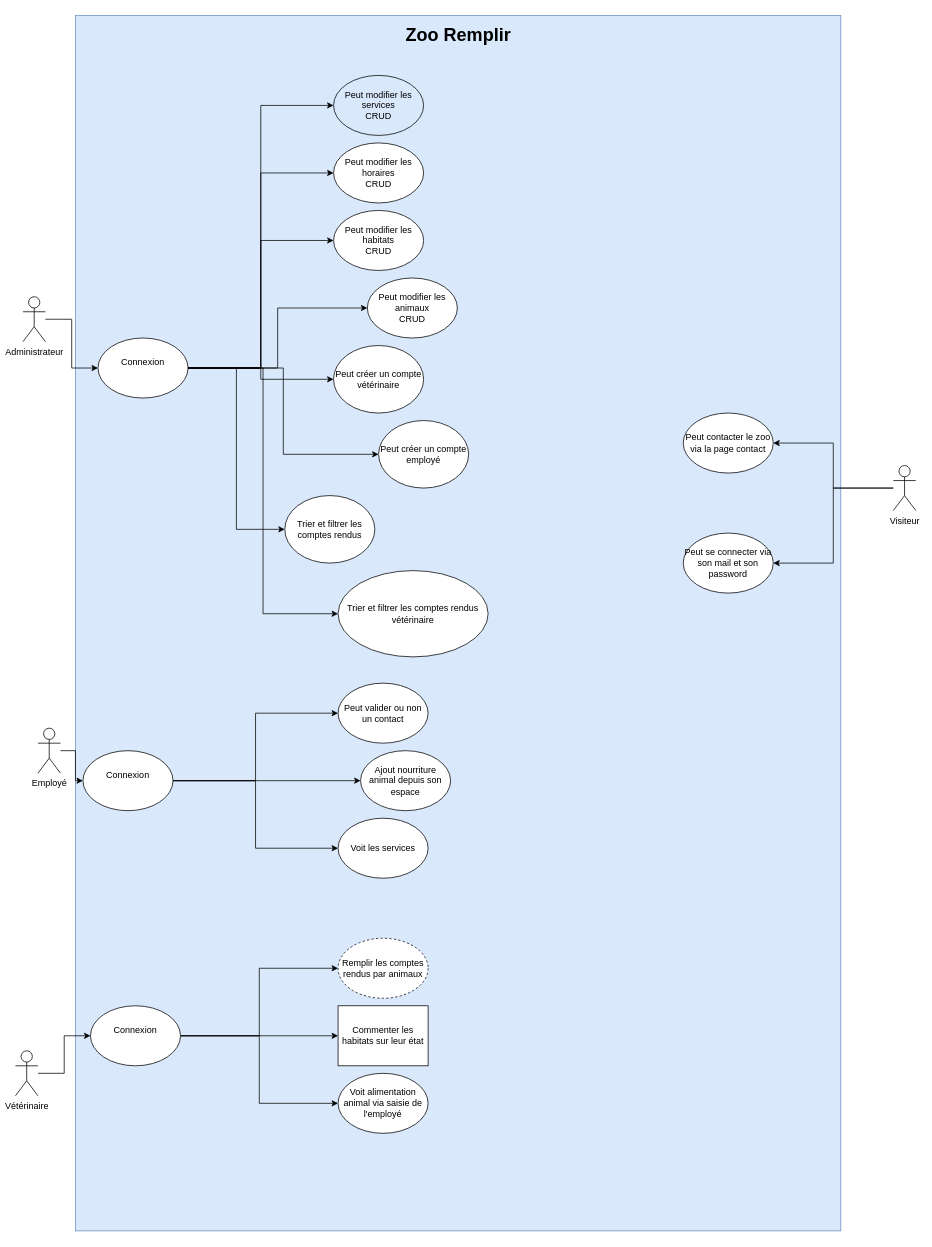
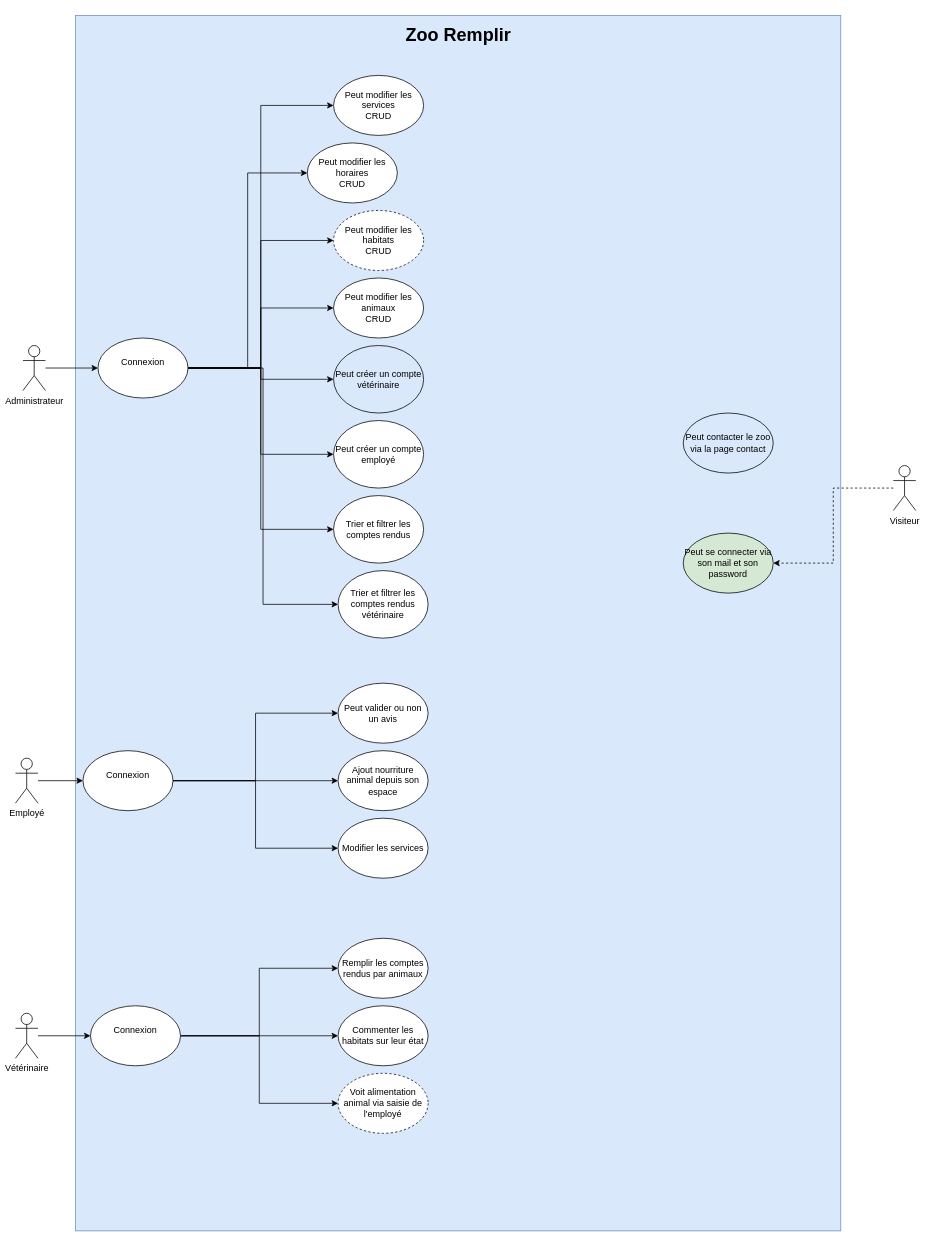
- <mxCell id="14" value="Peut modifier les services&lt;div&gt;CRUD&lt;/div&gt;" style="ellipse;whiteSpace=wrap;html=1;fillColor=#dae8fc;" vertex="1" parent="1"><mxGeometry x="444" y="100" width="120" height="80" as="geometry" /></mxCell>
+ <mxCell id="14" value="Peut modifier les services&lt;div&gt;CRUD&lt;/div&gt;" style="ellipse;whiteSpace=wrap;html=1;" vertex="1" parent="1"><mxGeometry x="444" y="100" width="120" height="80" as="geometry" /></mxCell>
- <mxCell id="21" value="Peut modifier les horaires&lt;div&gt;CRUD&lt;/div&gt;" style="ellipse;whiteSpace=wrap;html=1;" vertex="1" parent="1"><mxGeometry x="444" width="120" height="80" as="geometry" y="190" /></mxCell>
+ <mxCell id="21" value="Peut modifier les horaires&lt;div&gt;CRUD&lt;/div&gt;" style="ellipse;whiteSpace=wrap;html=1;" vertex="1" parent="1"><mxGeometry x="409" y="190" width="120" height="80" as="geometry" /></mxCell>
- <mxCell id="22" value="Peut modifier les habitats&lt;div&gt;CRUD&lt;/div&gt;" style="ellipse;whiteSpace=wrap;html=1;" vertex="1" parent="1"><mxGeometry x="444" y="280" width="120" height="80" as="geometry" /></mxCell>
+ <mxCell id="22" value="Peut modifier les habitats&lt;div&gt;CRUD&lt;/div&gt;" style="ellipse;whiteSpace=wrap;html=1;dashed=1;" vertex="1" parent="1"><mxGeometry x="444" y="280" width="120" height="80" as="geometry" /></mxCell>
- <mxCell id="23" value="Peut modifier les animaux&lt;div&gt;CRUD&lt;/div&gt;" style="ellipse;whiteSpace=wrap;html=1;" vertex="1" parent="1"><mxGeometry x="489" y="370" width="120" height="80" as="geometry" /></mxCell>
+ <mxCell id="23" value="Peut modifier les animaux&lt;div&gt;CRUD&lt;/div&gt;" style="ellipse;whiteSpace=wrap;html=1;" vertex="1" parent="1"><mxGeometry x="444" y="370" width="120" height="80" as="geometry" /></mxCell>
- <mxCell id="5" value="&lt;div&gt;Administrateur&lt;/div&gt;&lt;div&gt;&lt;br&gt;&lt;/div&gt;" style="shape=umlActor;verticalLabelPosition=bottom;verticalAlign=top;html=1;outlineConnect=0;" parent="1" vertex="1"><mxGeometry x="30" y="395" width="30" height="60" as="geometry" /></mxCell>
+ <mxCell id="5" value="&lt;div&gt;Administrateur&lt;/div&gt;&lt;div&gt;&lt;br&gt;&lt;/div&gt;" style="shape=umlActor;verticalLabelPosition=bottom;verticalAlign=top;html=1;outlineConnect=0;" parent="1" vertex="1"><mxGeometry x="30" y="460" width="30" height="60" as="geometry" /></mxCell>
- <mxCell id="24" value="Peut créer un compte vétérinaire" style="ellipse;whiteSpace=wrap;html=1;" vertex="1" parent="1"><mxGeometry x="444" y="460" width="120" height="90" as="geometry" /></mxCell>
+ <mxCell id="24" value="Peut créer un compte vétérinaire" style="ellipse;whiteSpace=wrap;html=1;fillColor=#dae8fc;" vertex="1" parent="1"><mxGeometry x="444" y="460" width="120" height="90" as="geometry" /></mxCell>
- <mxCell id="20" value="Peut contacter le zoo via la page contact" style="ellipse;whiteSpace=wrap;html=1;" vertex="1" parent="1"><mxGeometry x="910" y="550" width="120" height="80" as="geometry" /></mxCell>
+ <mxCell id="20" value="Peut contacter le zoo via la page contact" style="ellipse;whiteSpace=wrap;html=1;fillColor=#dae8fc;" vertex="1" parent="1"><mxGeometry x="910" y="550" width="120" height="80" as="geometry" /></mxCell>
- <mxCell id="13" value="Peut créer un compte employé" style="ellipse;whiteSpace=wrap;html=1;" vertex="1" parent="1"><mxGeometry x="504" y="560" width="120" height="90" as="geometry" /></mxCell>
+ <mxCell id="13" value="Peut créer un compte employé" style="ellipse;whiteSpace=wrap;html=1;" vertex="1" parent="1"><mxGeometry x="444" y="560" width="120" height="90" as="geometry" /></mxCell>
- <mxCell id="8" style="edgeStyle=orthogonalEdgeStyle;rounded=0;orthogonalLoop=1;jettySize=auto;html=1;entryX=1;entryY=0.5;entryDx=0;entryDy=0;" edge="1" parent="1" source="10" target="20"><mxGeometry relative="1" as="geometry" /></mxCell>
- <mxCell id="25" value="Trier et filtrer les comptes rendus" style="ellipse;whiteSpace=wrap;html=1;" vertex="1" parent="1"><mxGeometry x="379" y="660" width="120" height="90" as="geometry" /></mxCell>
+ <mxCell id="25" value="Trier et filtrer les comptes rendus" style="ellipse;whiteSpace=wrap;html=1;" vertex="1" parent="1"><mxGeometry x="444" y="660" width="120" height="90" as="geometry" /></mxCell>
- <mxCell id="9" style="edgeStyle=orthogonalEdgeStyle;rounded=0;orthogonalLoop=1;jettySize=auto;html=1;entryX=1;entryY=0.5;entryDx=0;entryDy=0;" edge="1" parent="1" source="10" target="45"><mxGeometry relative="1" as="geometry" /></mxCell>
+ <mxCell id="9" style="edgeStyle=orthogonalEdgeStyle;rounded=0;orthogonalLoop=1;jettySize=auto;html=1;entryX=1;entryY=0.5;entryDx=0;entryDy=0;dashed=1;" edge="1" parent="1" source="10" target="45"><mxGeometry relative="1" as="geometry" /></mxCell>
- <mxCell id="45" value="Peut se connecter via son mail et son password" style="ellipse;whiteSpace=wrap;html=1;" vertex="1" parent="1"><mxGeometry x="910" y="710" width="120" height="80" as="geometry" /></mxCell>
+ <mxCell id="45" value="Peut se connecter via son mail et son password" style="ellipse;whiteSpace=wrap;html=1;fillColor=#d5e8d4;" vertex="1" parent="1"><mxGeometry x="910" y="710" width="120" height="80" as="geometry" /></mxCell>
- <mxCell id="39" value="Trier et filtrer les comptes rendus&lt;div&gt;vétérinaire&lt;/div&gt;" style="ellipse;whiteSpace=wrap;html=1;" vertex="1" parent="1"><mxGeometry x="450" y="760" width="200" height="115" as="geometry" /></mxCell>
+ <mxCell id="39" value="Trier et filtrer les comptes rendus&lt;div&gt;vétérinaire&lt;/div&gt;" style="ellipse;whiteSpace=wrap;html=1;" vertex="1" parent="1"><mxGeometry x="450" y="760" width="120" height="90" as="geometry" /></mxCell>
- <mxCell id="15" value="Peut valider ou non un contact" style="ellipse;whiteSpace=wrap;html=1;" vertex="1" parent="1"><mxGeometry x="450" y="910" width="120" height="80" as="geometry" /></mxCell>
+ <mxCell id="15" value="Peut valider ou non un avis" style="ellipse;whiteSpace=wrap;html=1;" vertex="1" parent="1"><mxGeometry x="450" y="910" width="120" height="80" as="geometry" /></mxCell>
- <mxCell id="7" value="Employé" style="shape=umlActor;verticalLabelPosition=bottom;verticalAlign=top;html=1;outlineConnect=0;" parent="1" vertex="1"><mxGeometry x="50" y="970" width="30" height="60" as="geometry" /></mxCell>
+ <mxCell id="7" value="Employé" style="shape=umlActor;verticalLabelPosition=bottom;verticalAlign=top;html=1;outlineConnect=0;" parent="1" vertex="1"><mxGeometry x="20" y="1010" width="30" height="60" as="geometry" /></mxCell>
- <mxCell id="16" value="Ajout nourriture animal depuis son espace" style="ellipse;whiteSpace=wrap;html=1;" vertex="1" parent="1"><mxGeometry x="480" y="1000" width="120" height="80" as="geometry" /></mxCell>
+ <mxCell id="16" value="Ajout nourriture animal depuis son espace" style="ellipse;whiteSpace=wrap;html=1;" vertex="1" parent="1"><mxGeometry x="450" y="1000" width="120" height="80" as="geometry" /></mxCell>
- <mxCell id="40" value="Voit les services" style="ellipse;whiteSpace=wrap;html=1;" vertex="1" parent="1"><mxGeometry x="450" y="1090" width="120" height="80" as="geometry" /></mxCell>
+ <mxCell id="40" value="Modifier les services" style="ellipse;whiteSpace=wrap;html=1;" vertex="1" parent="1"><mxGeometry x="450" y="1090" width="120" height="80" as="geometry" /></mxCell>
- <mxCell id="17" value="Remplir les comptes rendus par animaux" style="ellipse;whiteSpace=wrap;html=1;dashed=1;" vertex="1" parent="1"><mxGeometry x="450" y="1250" width="120" height="80" as="geometry" /></mxCell>
+ <mxCell id="17" value="Remplir les comptes rendus par animaux" style="ellipse;whiteSpace=wrap;html=1;" vertex="1" parent="1"><mxGeometry x="450" y="1250" width="120" height="80" as="geometry" /></mxCell>
- <mxCell id="18" value="Commenter les habitats sur leur état" style="whiteSpace=wrap;html=1;rounded=0;" vertex="1" parent="1"><mxGeometry x="450" y="1340" width="120" height="80" as="geometry" /></mxCell>
+ <mxCell id="18" value="Commenter les habitats sur leur état" style="ellipse;whiteSpace=wrap;html=1;" vertex="1" parent="1"><mxGeometry x="450" y="1340" width="120" height="80" as="geometry" /></mxCell>
- <mxCell id="12" value="Vétérinaire" style="shape=umlActor;verticalLabelPosition=bottom;verticalAlign=top;html=1;outlineConnect=0;" vertex="1" parent="1"><mxGeometry x="20" y="1400" width="30" height="60" as="geometry" /></mxCell>
+ <mxCell id="12" value="Vétérinaire" style="shape=umlActor;verticalLabelPosition=bottom;verticalAlign=top;html=1;outlineConnect=0;" vertex="1" parent="1"><mxGeometry x="20" y="1350" width="30" height="60" as="geometry" /></mxCell>
- <mxCell id="19" value="Voit alimentation animal via saisie de l'employé" style="ellipse;whiteSpace=wrap;html=1;" vertex="1" parent="1"><mxGeometry x="450" y="1430" width="120" height="80" as="geometry" /></mxCell>
+ <mxCell id="19" value="Voit alimentation animal via saisie de l'employé" style="ellipse;whiteSpace=wrap;html=1;dashed=1;" vertex="1" parent="1"><mxGeometry x="450" y="1430" width="120" height="80" as="geometry" /></mxCell>
